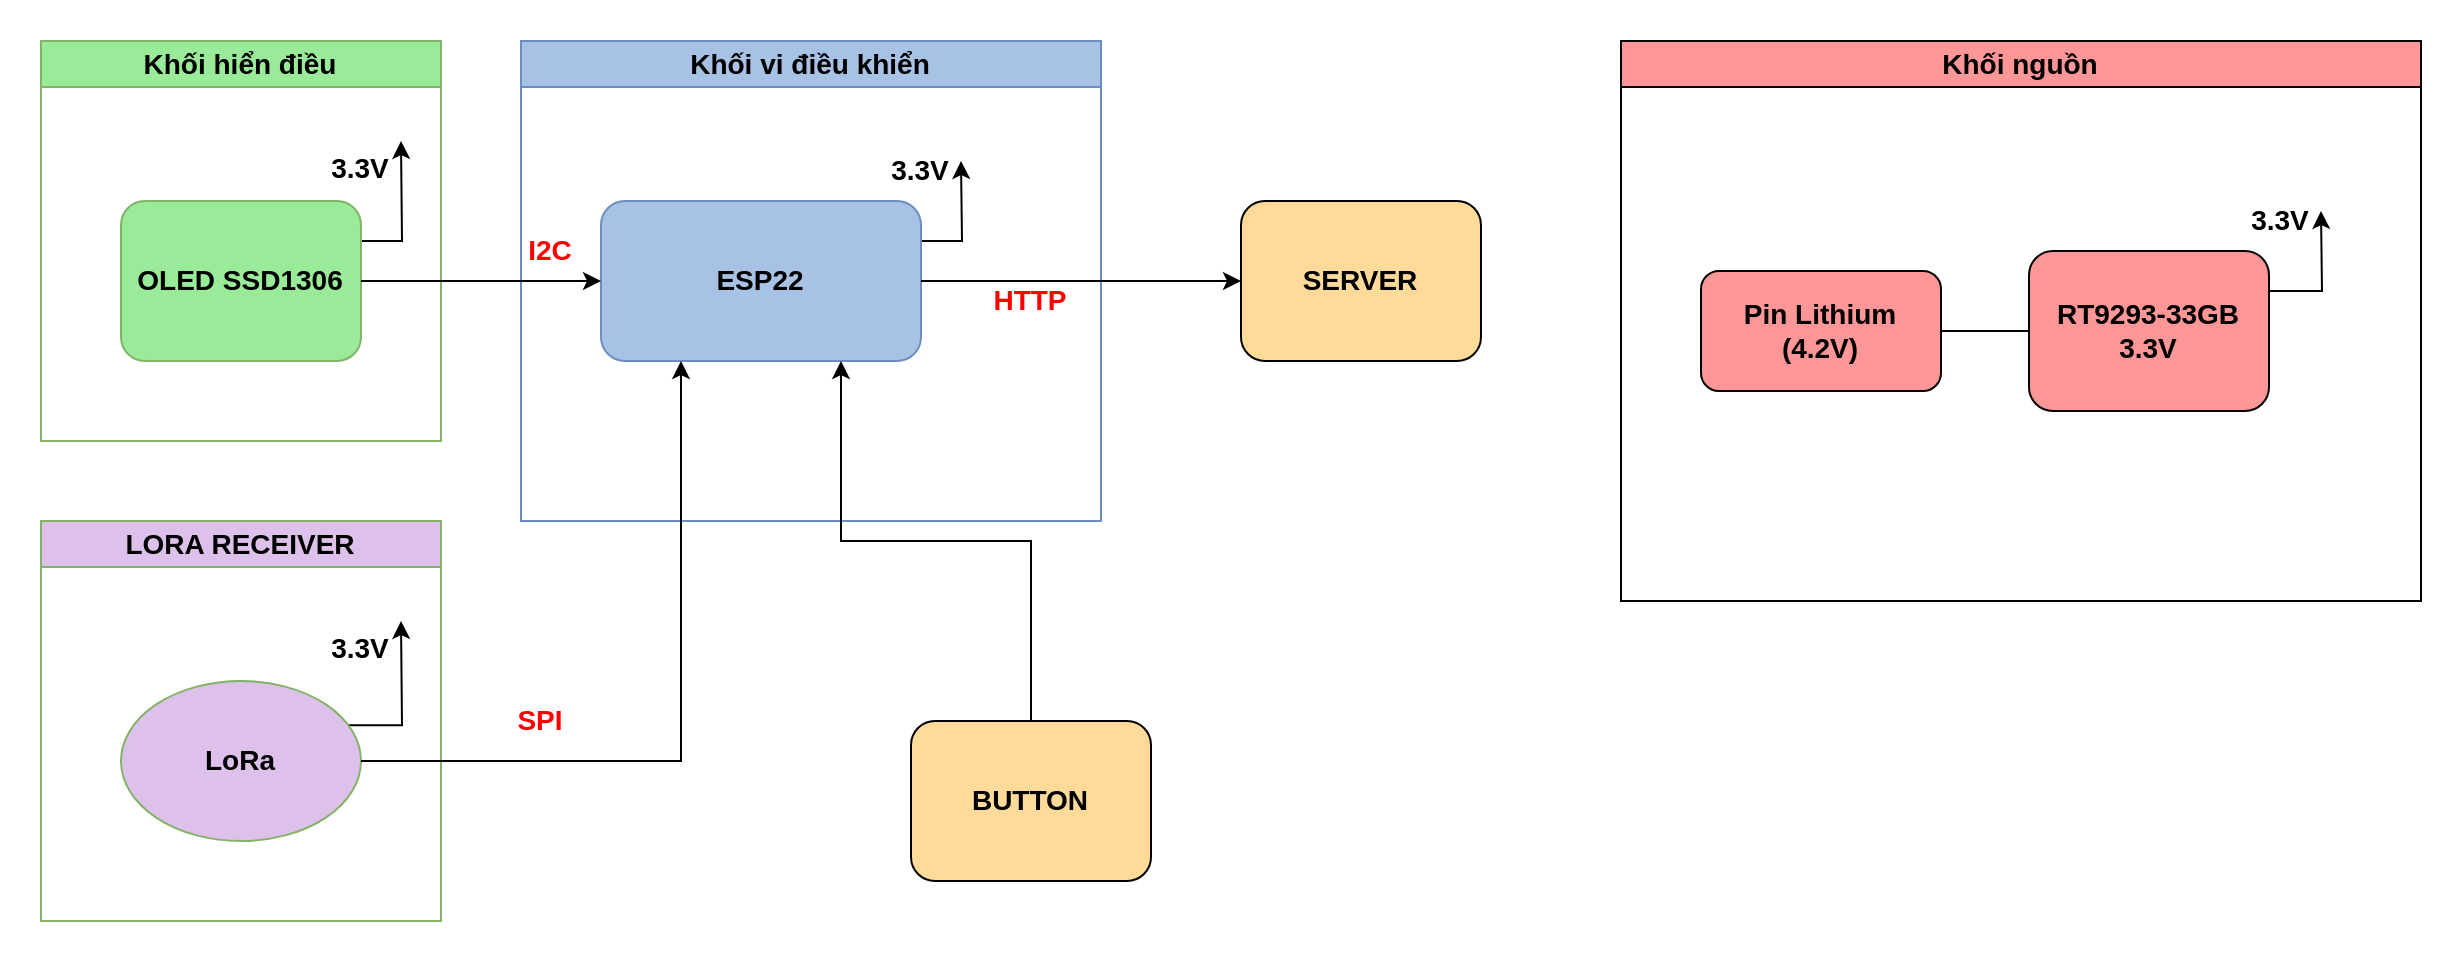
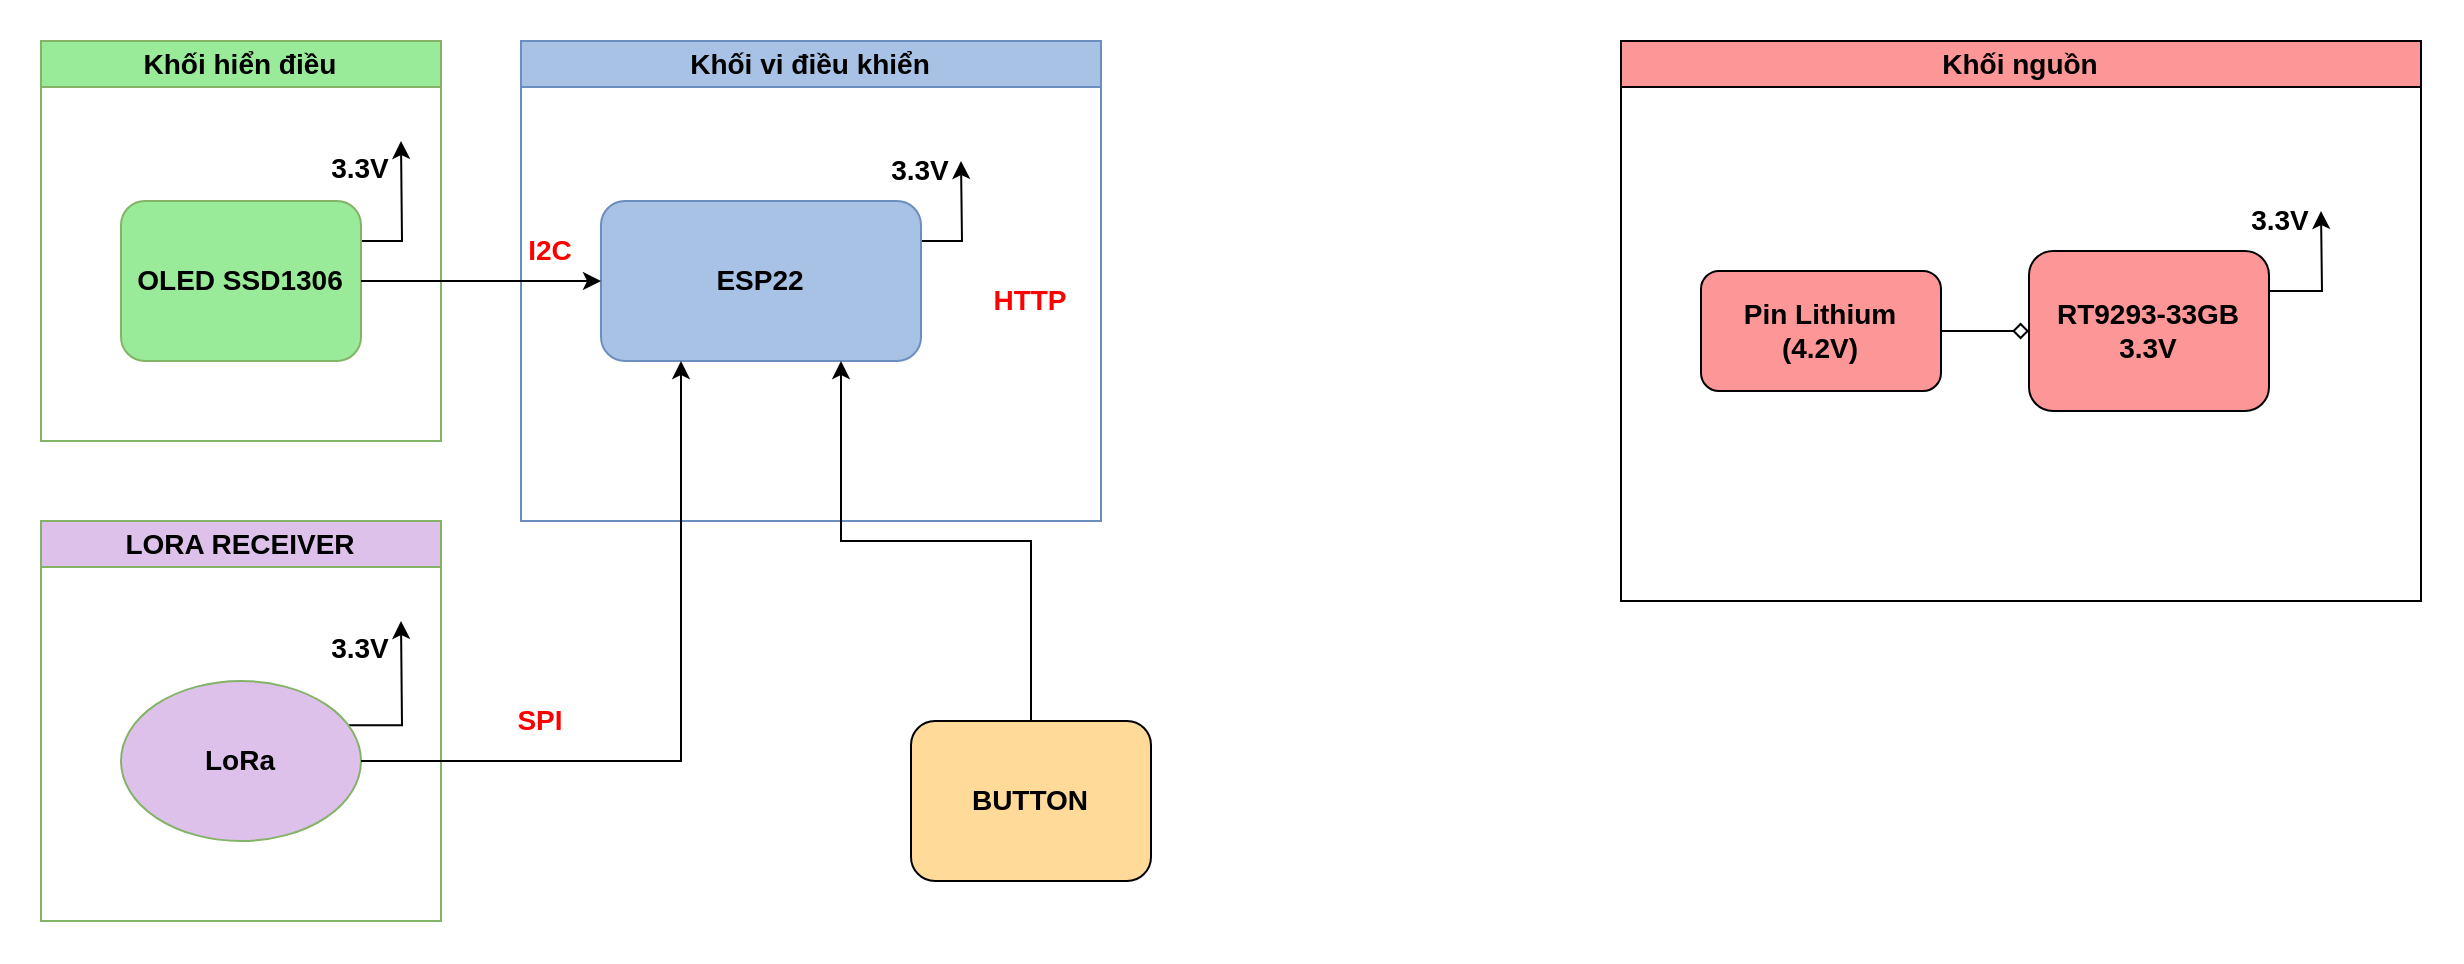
- <mxCell id="22" style="edgeStyle=orthogonalEdgeStyle;rounded=0;orthogonalLoop=1;jettySize=auto;html=1;exitX=1;exitY=0.5;exitDx=0;exitDy=0;entryX=0;entryY=0.5;entryDx=0;entryDy=0;" parent="1" source="8" target="18" edge="1"><mxGeometry relative="1" as="geometry" /></mxCell>
- <mxCell id="18" value="SERVER" style="rounded=1;whiteSpace=wrap;html=1;fontStyle=1;fontSize=14;fillColor=#ffda99;" parent="1" vertex="1"><mxGeometry x="620" y="100" width="120" height="80" as="geometry" /></mxCell>
- <mxCell id="15" style="edgeStyle=orthogonalEdgeStyle;rounded=0;orthogonalLoop=1;jettySize=auto;html=1;exitX=1;exitY=0.5;exitDx=0;exitDy=0;entryX=0;entryY=0.5;entryDx=0;entryDy=0;endArrow=none;endFill=0;fontStyle=1;fontSize=14;" parent="12" source="17" target="14" edge="1"><mxGeometry relative="1" as="geometry"><mxPoint x="175" y="145" as="sourcePoint" /></mxGeometry></mxCell>
+ <mxCell id="15" style="edgeStyle=orthogonalEdgeStyle;rounded=0;orthogonalLoop=1;jettySize=auto;html=1;exitX=1;exitY=0.5;exitDx=0;exitDy=0;entryX=0;entryY=0.5;entryDx=0;entryDy=0;endArrow=diamond;endFill=0;fontStyle=1;fontSize=14;" parent="12" source="17" target="14" edge="1"><mxGeometry relative="1" as="geometry"><mxPoint x="175" y="145" as="sourcePoint" /></mxGeometry></mxCell>
